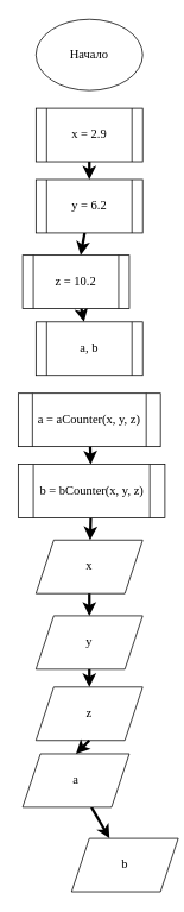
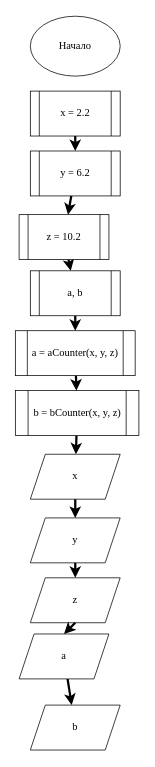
- <mxCell id="4" value="x = 2.9" style="shape=process;whiteSpace=wrap;html=1;backgroundOutline=1;strokeColor=#000000;fontFamily=Times New Roman;fontSize=14;fontColor=#000000;fillColor=#FFFFFF;" vertex="1" parent="1"><mxGeometry x="40" y="120" width="120" height="60" as="geometry" /></mxCell>
+ <mxCell id="4" value="x = 2.2" style="shape=process;whiteSpace=wrap;html=1;backgroundOutline=1;strokeColor=#000000;fontFamily=Times New Roman;fontSize=14;fontColor=#000000;fillColor=#FFFFFF;" vertex="1" parent="1"><mxGeometry x="40" y="120" width="120" height="60" as="geometry" /></mxCell>
+ <mxCell id="9" value="" style="edgeStyle=none;html=1;strokeColor=#000000;strokeWidth=3;fontFamily=Times New Roman;fontSize=14;fontColor=#000000;" edge="1" parent="1" source="10" target="12"><mxGeometry relative="1" as="geometry" /></mxCell>
- <mxCell id="20" value="b" style="shape=parallelogram;perimeter=parallelogramPerimeter;whiteSpace=wrap;html=1;fixedSize=1;strokeColor=#000000;fontFamily=Times New Roman;fontSize=14;fontColor=#000000;fillColor=#FFFFFF;" vertex="1" parent="1"><mxGeometry x="80" y="940" width="120" height="60" as="geometry" /></mxCell>
+ <mxCell id="20" value="b" style="shape=parallelogram;perimeter=parallelogramPerimeter;whiteSpace=wrap;html=1;fixedSize=1;strokeColor=#000000;fontFamily=Times New Roman;fontSize=14;fontColor=#000000;fillColor=#FFFFFF;" vertex="1" parent="1"><mxGeometry x="40" y="940" width="120" height="60" as="geometry" /></mxCell>
